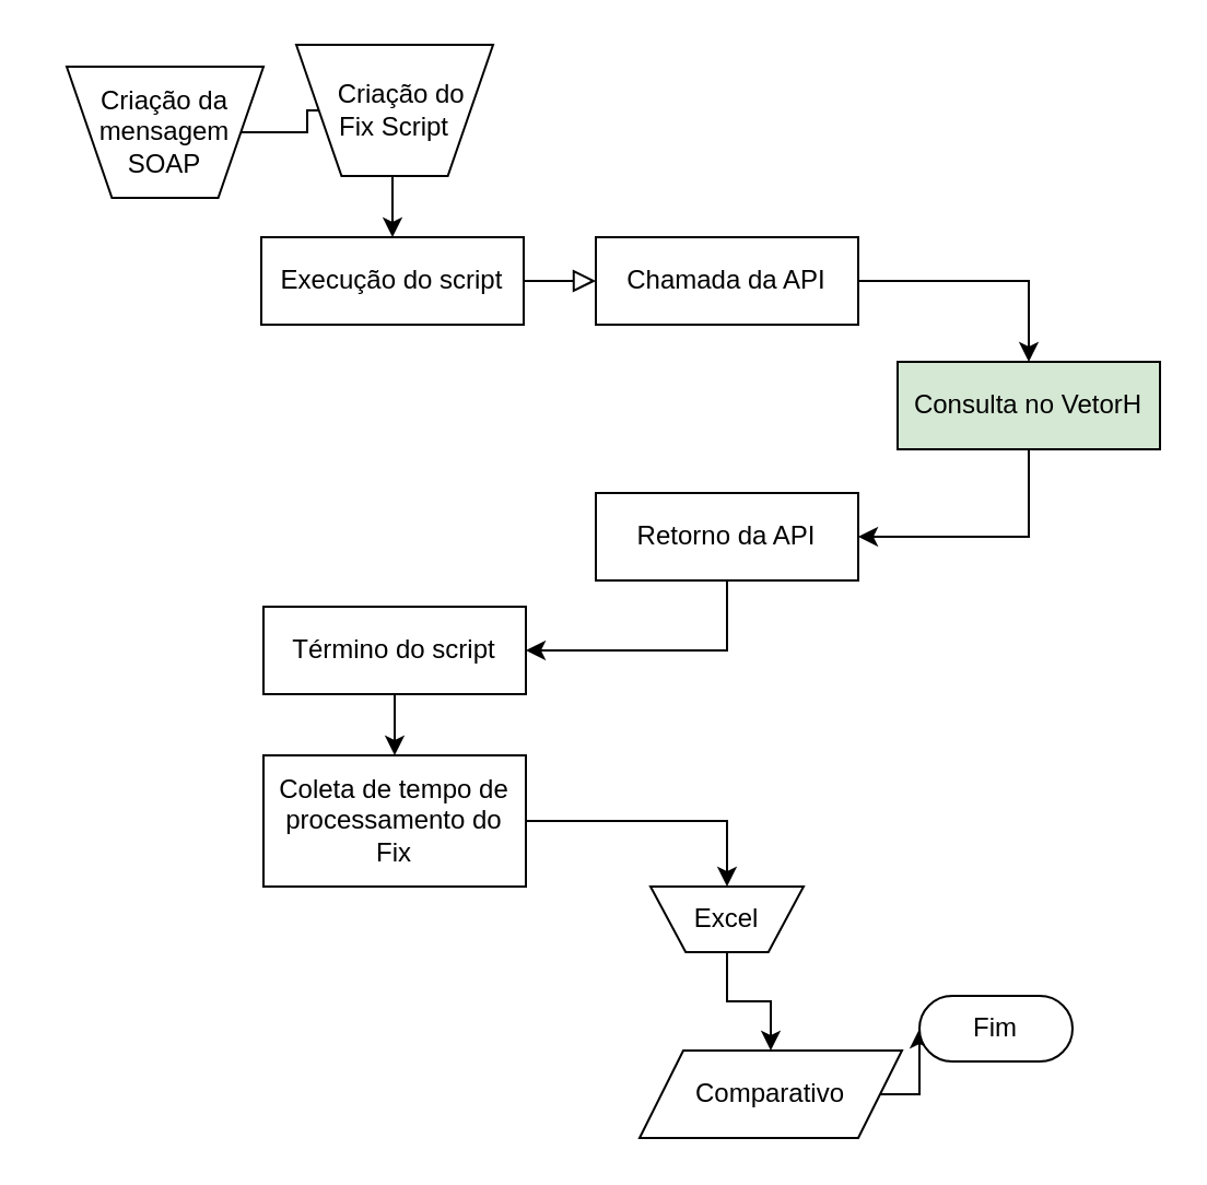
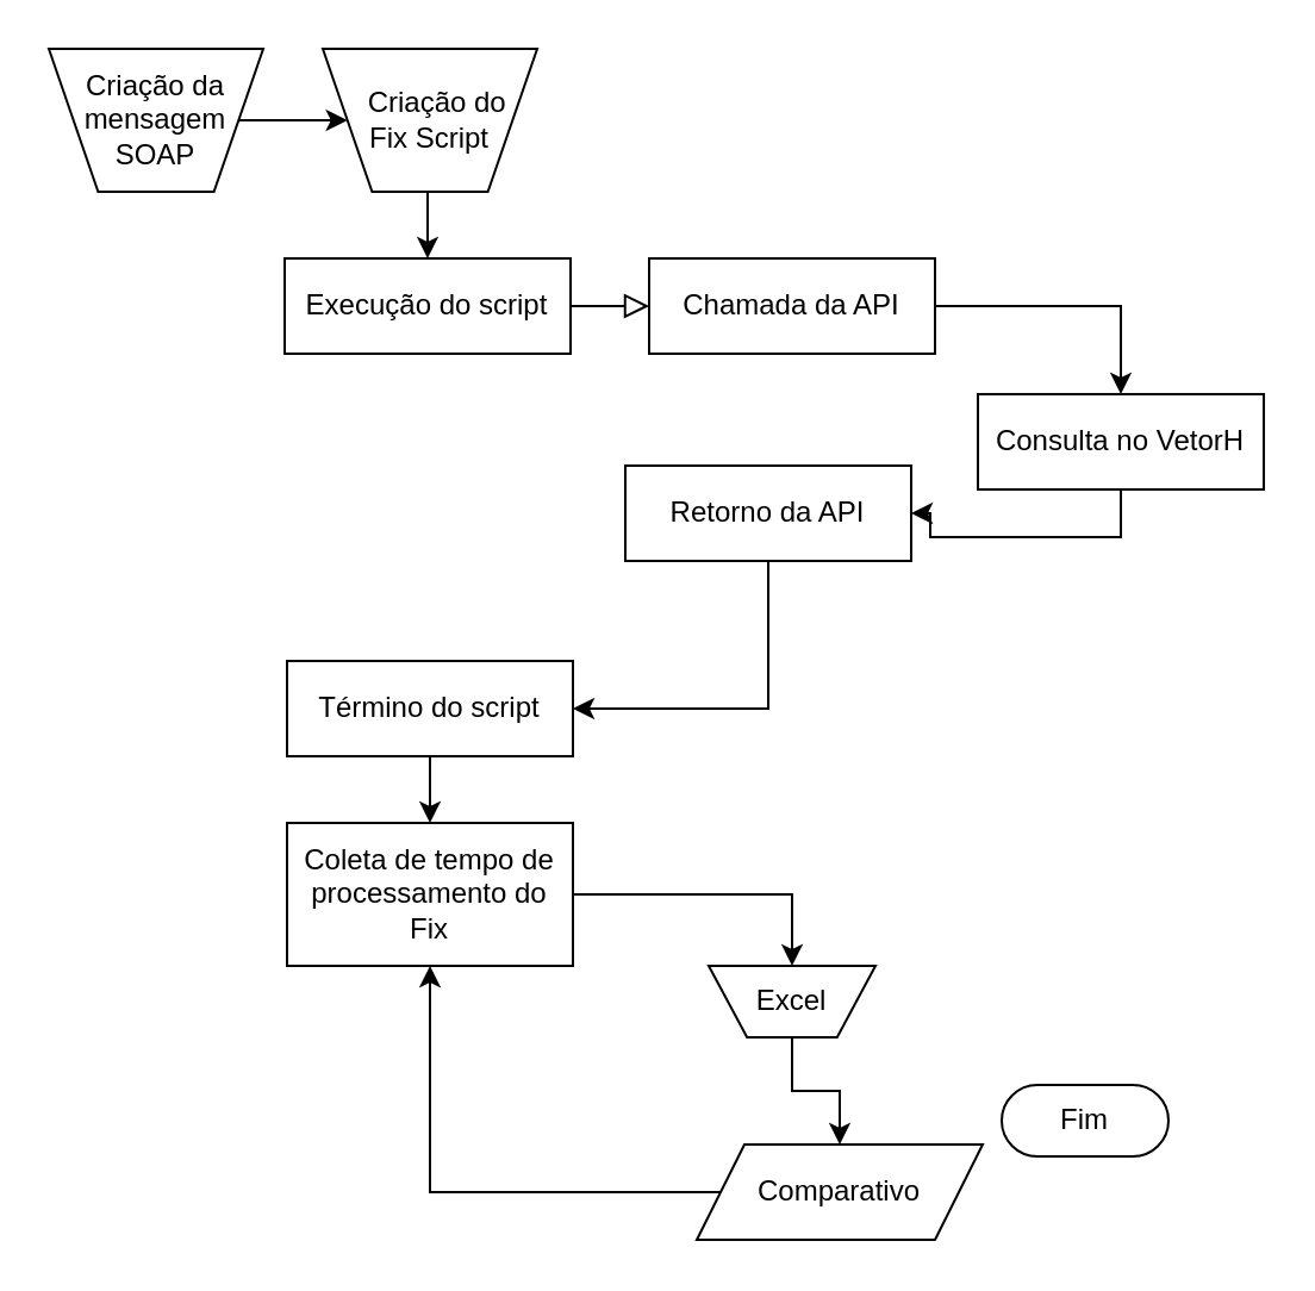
- <mxCell id="19" value="Criação da mensagem SOAP" style="verticalLabelPosition=middle;verticalAlign=middle;html=1;shape=trapezoid;perimeter=trapezoidPerimeter;whiteSpace=wrap;size=0.23;arcSize=10;flipV=1;labelPosition=center;align=center;" vertex="1" parent="1"><mxGeometry x="30" y="30" width="90" height="60" as="geometry" /></mxCell>
+ <mxCell id="19" value="Criação da mensagem SOAP" style="verticalLabelPosition=middle;verticalAlign=middle;html=1;shape=trapezoid;perimeter=trapezoidPerimeter;whiteSpace=wrap;size=0.23;arcSize=10;flipV=1;labelPosition=center;align=center;" vertex="1" parent="1"><mxGeometry x="20" y="20" width="90" height="60" as="geometry" /></mxCell>
- <mxCell id="11" value="Consulta no VetorH" style="rounded=0;whiteSpace=wrap;html=1;fontSize=12;glass=0;strokeWidth=1;shadow=0;fillColor=#d5e8d4;" parent="1" vertex="1"><mxGeometry x="410" y="165" width="120" height="40" as="geometry" /></mxCell>
+ <mxCell id="11" value="Consulta no VetorH" style="rounded=0;whiteSpace=wrap;html=1;fontSize=12;glass=0;strokeWidth=1;shadow=0;" parent="1" vertex="1"><mxGeometry x="410" y="165" width="120" height="40" as="geometry" /></mxCell>
- <mxCell id="6" value="Retorno da API" style="rounded=0;whiteSpace=wrap;html=1;fontSize=12;glass=0;strokeWidth=1;shadow=0;" parent="1" vertex="1"><mxGeometry x="272" y="225" width="120" height="40" as="geometry" /></mxCell>
+ <mxCell id="6" value="Retorno da API" style="rounded=0;whiteSpace=wrap;html=1;fontSize=12;glass=0;strokeWidth=1;shadow=0;" parent="1" vertex="1"><mxGeometry x="262" y="195" width="120" height="40" as="geometry" /></mxCell>
- <mxCell id="13" style="edgeStyle=orthogonalEdgeStyle;rounded=0;orthogonalLoop=1;jettySize=auto;html=1;exitX=1;exitY=0.5;exitDx=0;exitDy=0;entryX=0;entryY=0.5;entryDx=0;entryDy=0;" edge="1" parent="1" source="14" target="22"><mxGeometry relative="1" as="geometry" /></mxCell>
+ <mxCell id="13" style="edgeStyle=orthogonalEdgeStyle;rounded=0;orthogonalLoop=1;jettySize=auto;html=1;exitX=1;exitY=0.5;exitDx=0;exitDy=0;" edge="1" parent="1" source="14" target="12"><mxGeometry relative="1" as="geometry" /></mxCell>
